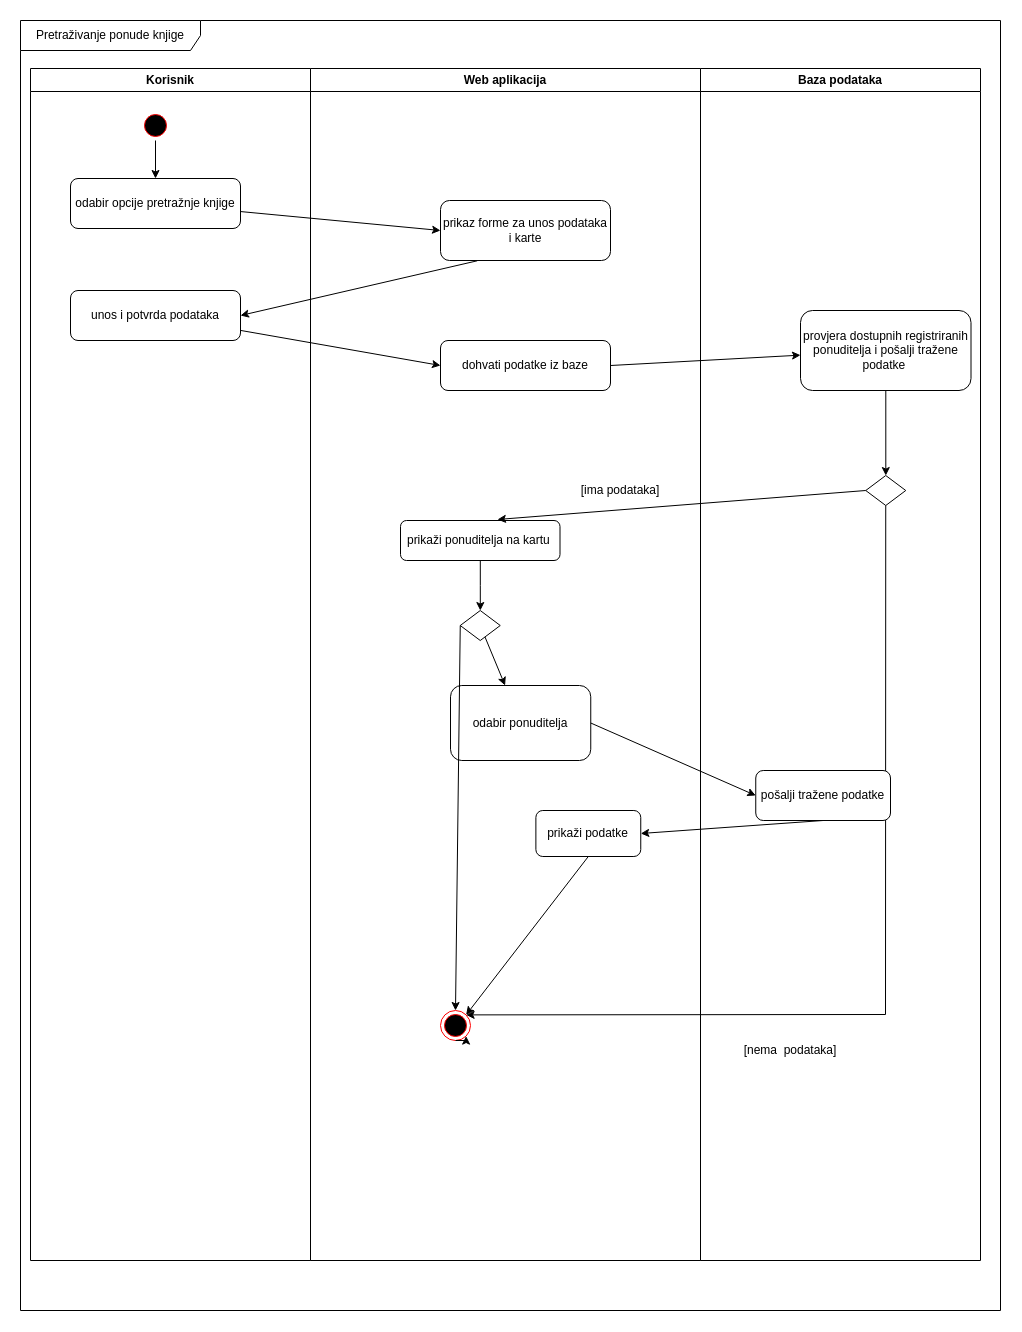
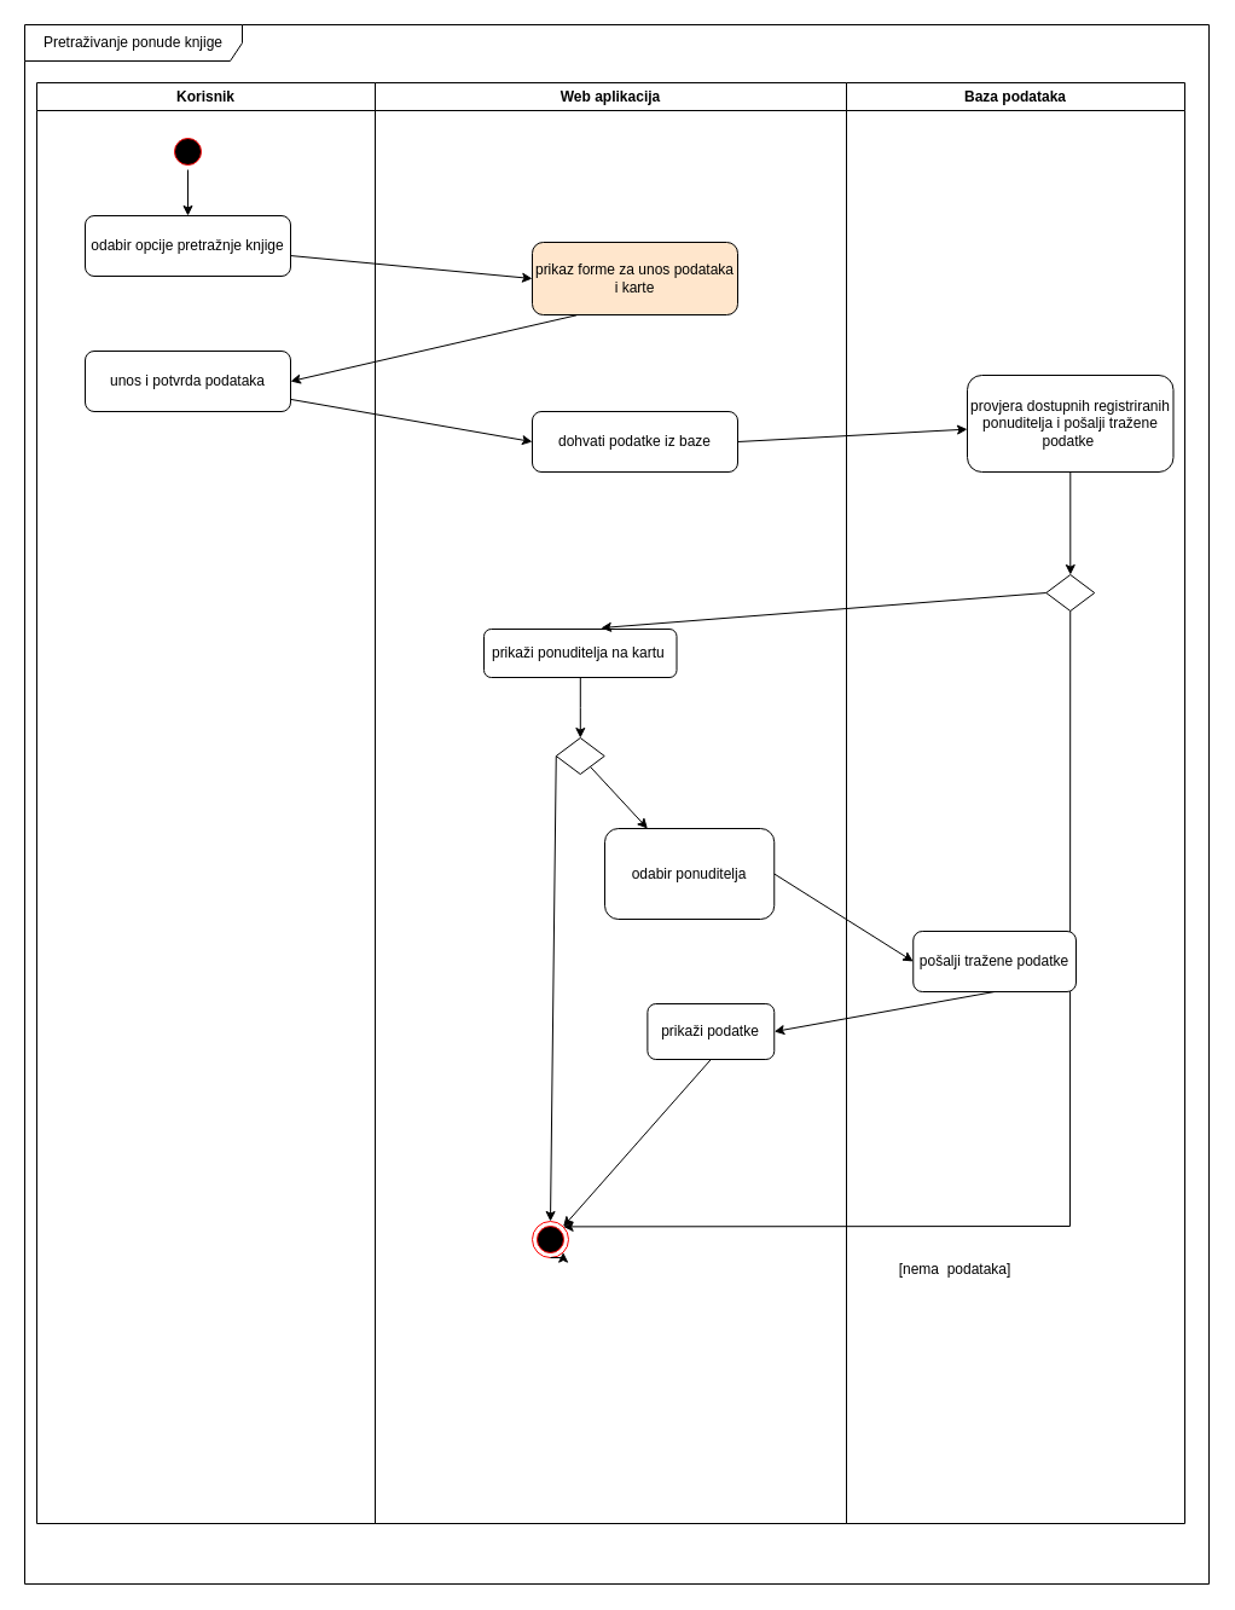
- <mxCell id="9" value="prikaz forme za unos podataka i karte" style="rounded=1;whiteSpace=wrap;html=1;" vertex="1" parent="1"><mxGeometry x="440" y="200" width="170" height="60" as="geometry" /></mxCell>
+ <mxCell id="9" value="prikaz forme za unos podataka i karte" style="rounded=1;whiteSpace=wrap;html=1;fillColor=#ffe6cc;" vertex="1" parent="1"><mxGeometry x="440" y="200" width="170" height="60" as="geometry" /></mxCell>
- <mxCell id="22" value="[ima podataka]" style="text;html=1;strokeColor=none;fillColor=none;align=center;verticalAlign=middle;whiteSpace=wrap;rounded=0;" vertex="1" parent="1"><mxGeometry x="570" y="475" width="100" height="30" as="geometry" /></mxCell>
- <mxCell id="24" value="odabir ponuditelja" style="rounded=1;whiteSpace=wrap;html=1;" vertex="1" parent="1"><mxGeometry x="450" y="685" width="140.25" height="75" as="geometry" /></mxCell>
+ <mxCell id="24" value="odabir ponuditelja" style="rounded=1;whiteSpace=wrap;html=1;" vertex="1" parent="1"><mxGeometry x="500" y="685" width="140.25" height="75" as="geometry" /></mxCell>
- <mxCell id="33" value="prikaži podatke" style="rounded=1;whiteSpace=wrap;html=1;" vertex="1" parent="1"><mxGeometry x="535.38" y="810" width="104.87" height="46" as="geometry" /></mxCell>
+ <mxCell id="33" value="prikaži podatke" style="rounded=1;whiteSpace=wrap;html=1;" vertex="1" parent="1"><mxGeometry x="535.38" y="830" width="104.87" height="46" as="geometry" /></mxCell>
